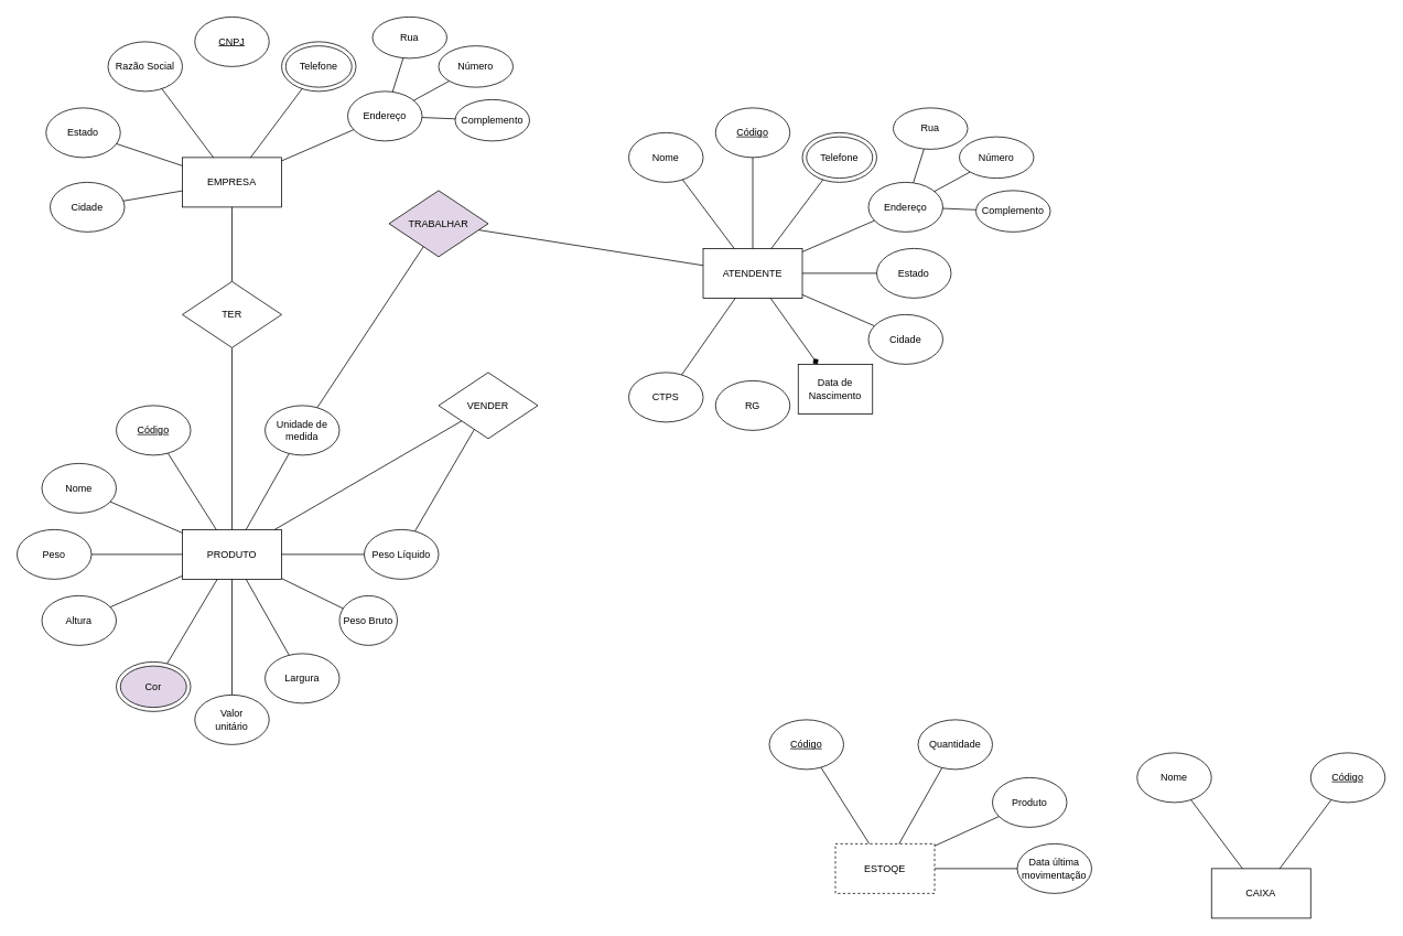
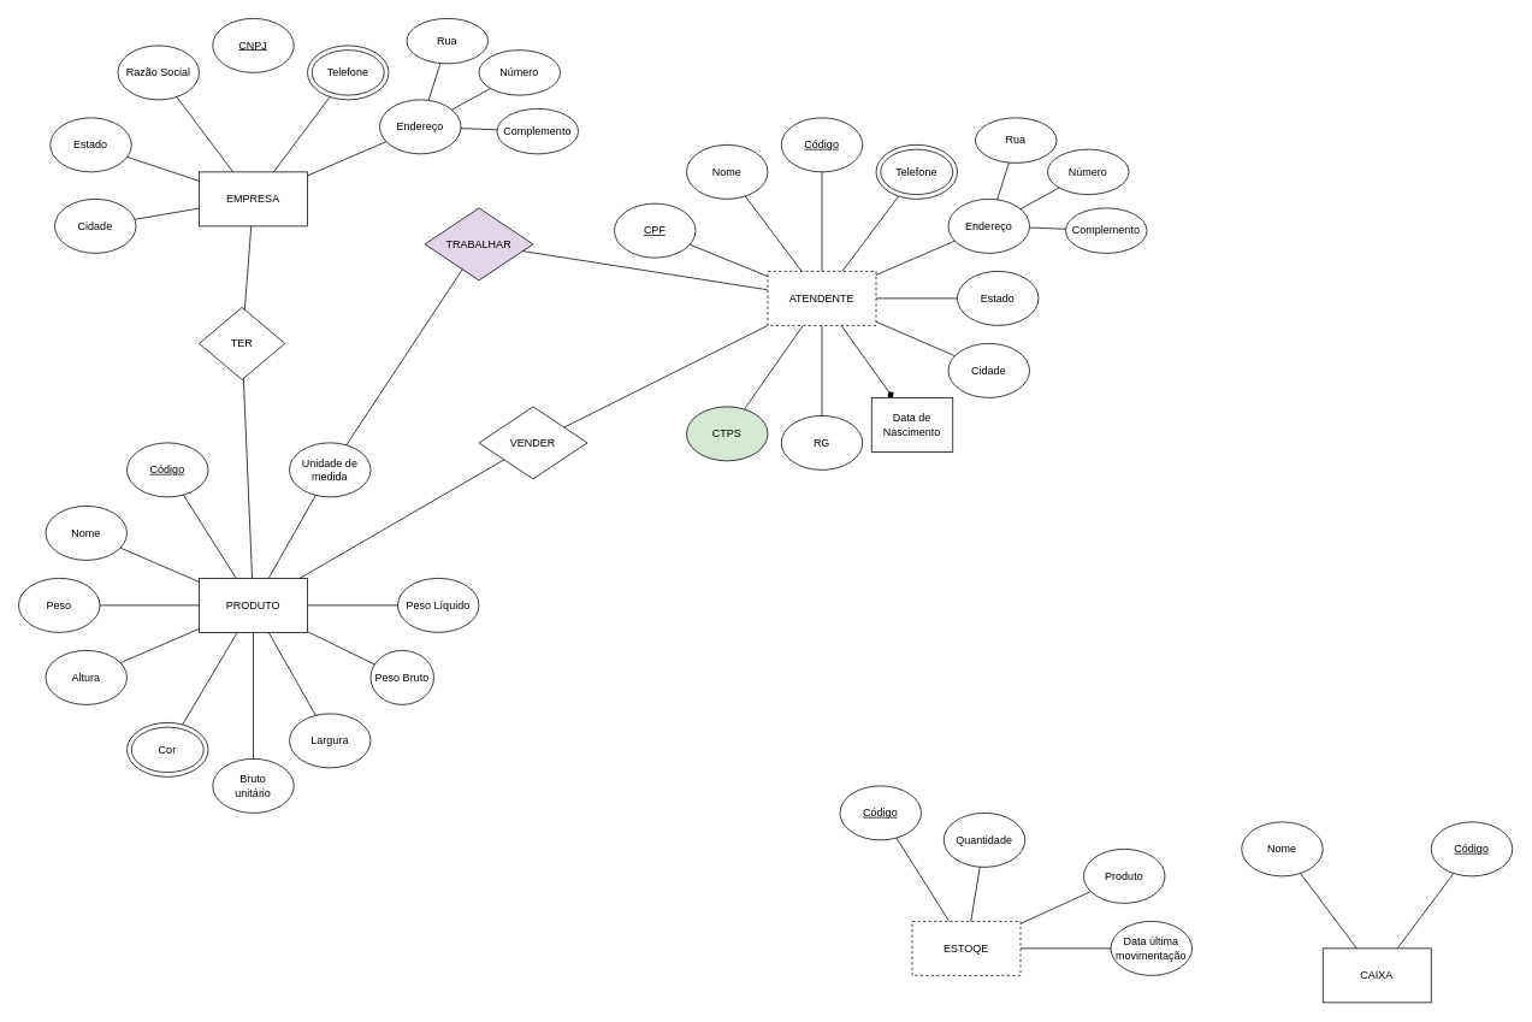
+ <mxCell id="41" value="&lt;u&gt;CPF&lt;/u&gt;" style="ellipse;whiteSpace=wrap;html=1;" vertex="1" parent="21"><mxGeometry y="95" width="90" height="60" as="geometry" /></mxCell>
+ <mxCell id="45" value="" style="endArrow=none;html=1;rounded=0;" edge="1" parent="21" source="41" target="22"><mxGeometry width="50" height="50" relative="1" as="geometry"><mxPoint x="310" y="245.946" as="sourcePoint" /><mxPoint x="397.247" y="283.674" as="targetPoint" /></mxGeometry></mxCell>
- <mxCell id="22" value="ATENDENTE" style="rounded=0;whiteSpace=wrap;html=1;" vertex="1" parent="21"><mxGeometry x="170" y="170" width="120" height="60" as="geometry" /></mxCell>
+ <mxCell id="22" value="ATENDENTE" style="rounded=0;whiteSpace=wrap;html=1;dashed=1;" vertex="1" parent="21"><mxGeometry x="170" y="170" width="120" height="60" as="geometry" /></mxCell>
+ <mxCell id="46" value="" style="endArrow=none;html=1;rounded=0;" edge="1" parent="21" source="42" target="22"><mxGeometry width="50" height="50" relative="1" as="geometry"><mxPoint x="320" y="255.946" as="sourcePoint" /><mxPoint x="407.247" y="293.674" as="targetPoint" /></mxGeometry></mxCell>
- <mxCell id="91" value="TER" style="rhombus;whiteSpace=wrap;html=1;" vertex="1" parent="1"><mxGeometry x="220" y="340" width="120" height="80" as="geometry" /></mxCell>
+ <mxCell id="91" value="TER" style="rhombus;whiteSpace=wrap;html=1;" vertex="1" parent="1"><mxGeometry x="220" y="340" width="95" height="80" as="geometry" /></mxCell>
- <mxCell id="43" value="CTPS" style="ellipse;whiteSpace=wrap;html=1;" vertex="1" parent="21"><mxGeometry x="80" y="320" width="90" height="60" as="geometry" /></mxCell>
+ <mxCell id="43" value="CTPS" style="ellipse;whiteSpace=wrap;html=1;fillColor=#d5e8d4;" vertex="1" parent="21"><mxGeometry x="80" y="320" width="90" height="60" as="geometry" /></mxCell>
- <mxCell id="101" value="" style="endArrow=none;html=1;rounded=0;" edge="1" parent="98" source="99" target="61"><mxGeometry width="50" height="50" relative="1" as="geometry"><mxPoint x="-188.333" y="200" as="sourcePoint" /><mxPoint x="37.931" y="68.621" as="targetPoint" /></mxGeometry></mxCell>
+ <mxCell id="101" value="" style="endArrow=none;html=1;rounded=0;" edge="1" parent="98" source="99" target="22"><mxGeometry width="50" height="50" relative="1" as="geometry"><mxPoint x="-188.333" y="200" as="sourcePoint" /><mxPoint x="37.931" y="68.621" as="targetPoint" /></mxGeometry></mxCell>
- <mxCell id="70" value="Cor" style="ellipse;whiteSpace=wrap;html=1;fillColor=#e1d5e7;" vertex="1" parent="68"><mxGeometry x="5" y="5" width="80" height="50" as="geometry" /></mxCell>
+ <mxCell id="70" value="Cor" style="ellipse;whiteSpace=wrap;html=1;" vertex="1" parent="68"><mxGeometry x="5" y="5" width="80" height="50" as="geometry" /></mxCell>
- <mxCell id="59" value="Valor&lt;br&gt;unitário" style="ellipse;whiteSpace=wrap;html=1;" vertex="1" parent="51"><mxGeometry x="215" y="350" width="90" height="60" as="geometry" /></mxCell>
+ <mxCell id="59" value="Bruto&lt;br&gt;unitário" style="ellipse;whiteSpace=wrap;html=1;" vertex="1" parent="51"><mxGeometry x="215" y="350" width="90" height="60" as="geometry" /></mxCell>
- <mxCell id="79" value="Quantidade" style="ellipse;whiteSpace=wrap;html=1;" vertex="1" parent="75"><mxGeometry x="180" width="90" height="60" as="geometry" /></mxCell>
+ <mxCell id="79" value="Quantidade" style="ellipse;whiteSpace=wrap;html=1;" vertex="1" parent="75"><mxGeometry x="115" y="30" width="90" height="60" as="geometry" /></mxCell>
